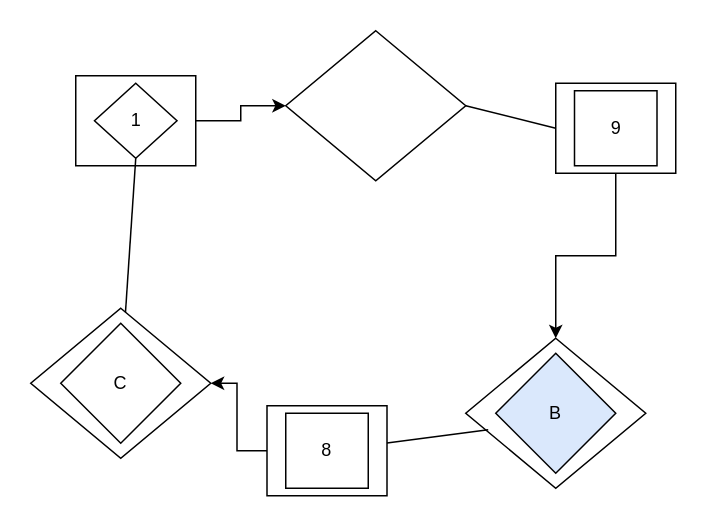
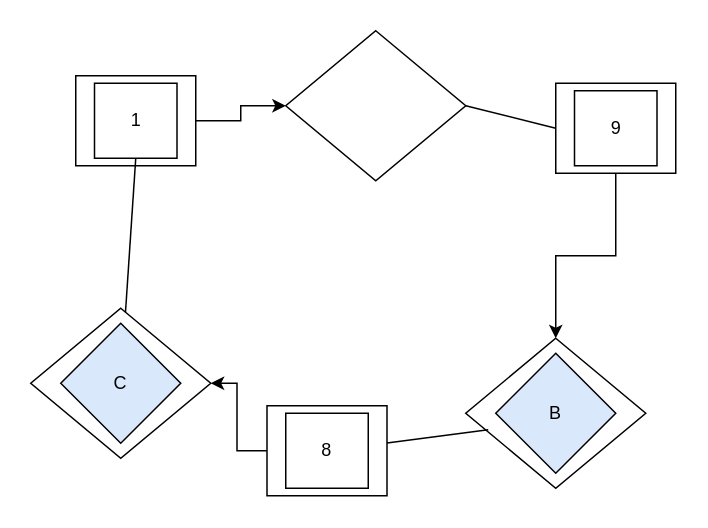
- <mxCell id="10" value="1" style="rhombus;whiteSpace=wrap;html=1;" vertex="1" parent="1"><mxGeometry x="62.5" y="55" width="55" height="50" as="geometry" /></mxCell>
+ <mxCell id="10" value="1" style="rounded=0;whiteSpace=wrap;html=1;" vertex="1" parent="1"><mxGeometry x="62.5" y="55" width="55" height="50" as="geometry" /></mxCell>
- <mxCell id="15" value="C" style="rhombus;whiteSpace=wrap;html=1;" vertex="1" parent="1"><mxGeometry x="40" y="215" width="80" height="80" as="geometry" /></mxCell>
+ <mxCell id="15" value="C" style="rhombus;whiteSpace=wrap;html=1;fillColor=#dae8fc;" vertex="1" parent="1"><mxGeometry x="40" y="215" width="80" height="80" as="geometry" /></mxCell>
